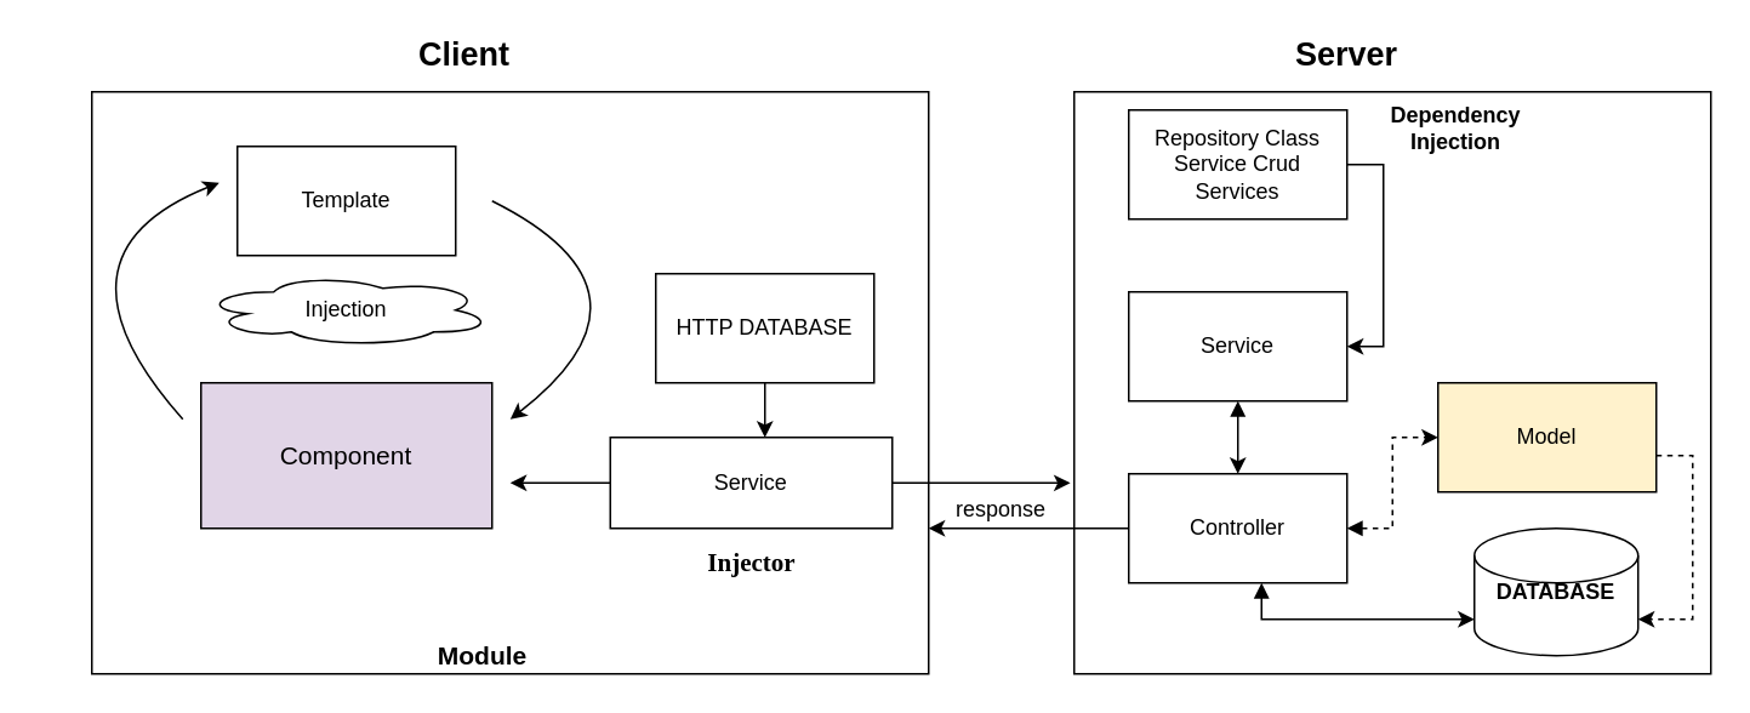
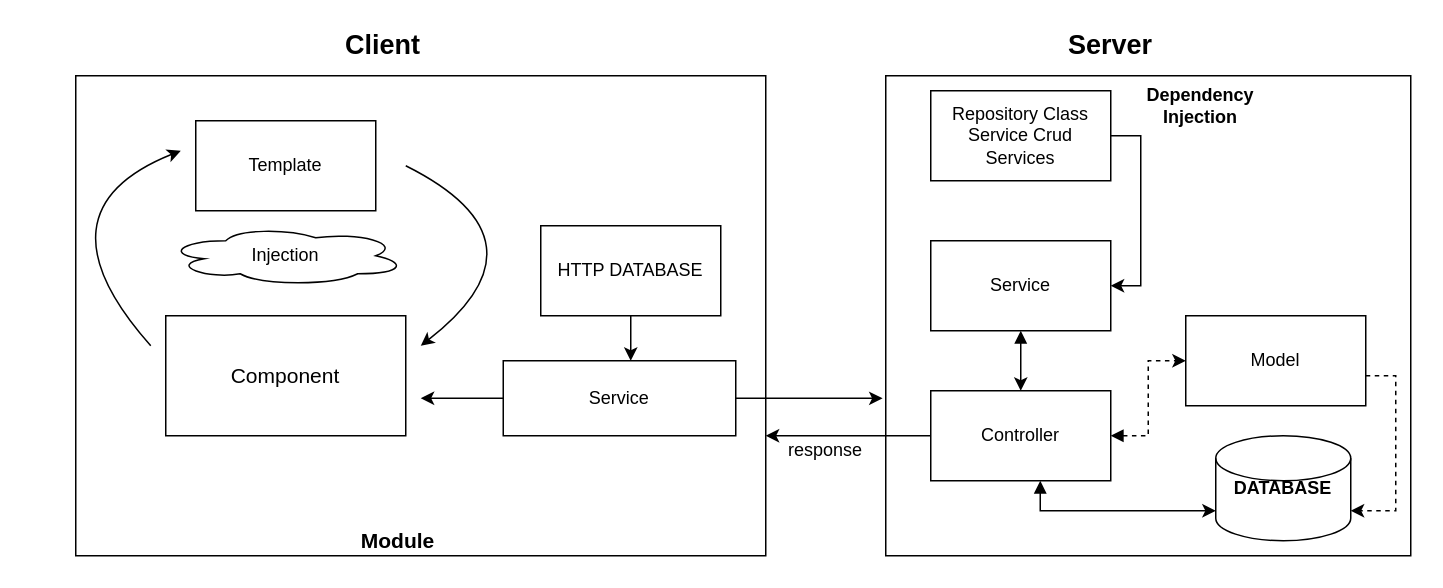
- <mxCell id="26" value="Model" style="rounded=0;whiteSpace=wrap;html=1;shadow=0;fillColor=#fff2cc;" vertex="1" parent="1"><mxGeometry x="790" y="210" width="120" height="60" as="geometry" /></mxCell>
+ <mxCell id="26" value="Model" style="rounded=0;whiteSpace=wrap;html=1;shadow=0;" vertex="1" parent="1"><mxGeometry x="790" y="210" width="120" height="60" as="geometry" /></mxCell>
- <mxCell id="3" value="&lt;font style=&quot;font-size: 14px&quot;&gt;Component&lt;/font&gt;" style="rounded=0;whiteSpace=wrap;html=1;fillColor=#e1d5e7;" vertex="1" parent="1"><mxGeometry x="110" y="210" width="160" height="80" as="geometry" /></mxCell>
+ <mxCell id="3" value="&lt;font style=&quot;font-size: 14px&quot;&gt;Component&lt;/font&gt;" style="rounded=0;whiteSpace=wrap;html=1;" vertex="1" parent="1"><mxGeometry x="110" y="210" width="160" height="80" as="geometry" /></mxCell>
- <mxCell id="30" value="response" style="text;html=1;strokeColor=none;fillColor=none;align=center;verticalAlign=middle;whiteSpace=wrap;rounded=0;shadow=0;" vertex="1" parent="1"><mxGeometry x="530" y="270" width="40" height="20" as="geometry" /></mxCell>
+ <mxCell id="30" value="response" style="text;html=1;strokeColor=none;fillColor=none;align=center;verticalAlign=middle;whiteSpace=wrap;rounded=0;shadow=0;" vertex="1" parent="1"><mxGeometry x="530" y="290" width="40" height="20" as="geometry" /></mxCell>
- <mxCell id="11" value="&lt;font face=&quot;Comic Sans MS&quot; style=&quot;font-size: 14px&quot;&gt;&lt;b&gt;Injector&lt;/b&gt;&lt;/font&gt;" style="text;html=1;strokeColor=none;fillColor=none;align=center;verticalAlign=middle;whiteSpace=wrap;rounded=0;" vertex="1" parent="1"><mxGeometry x="378.75" y="300" width="67.5" height="20" as="geometry" /></mxCell>
